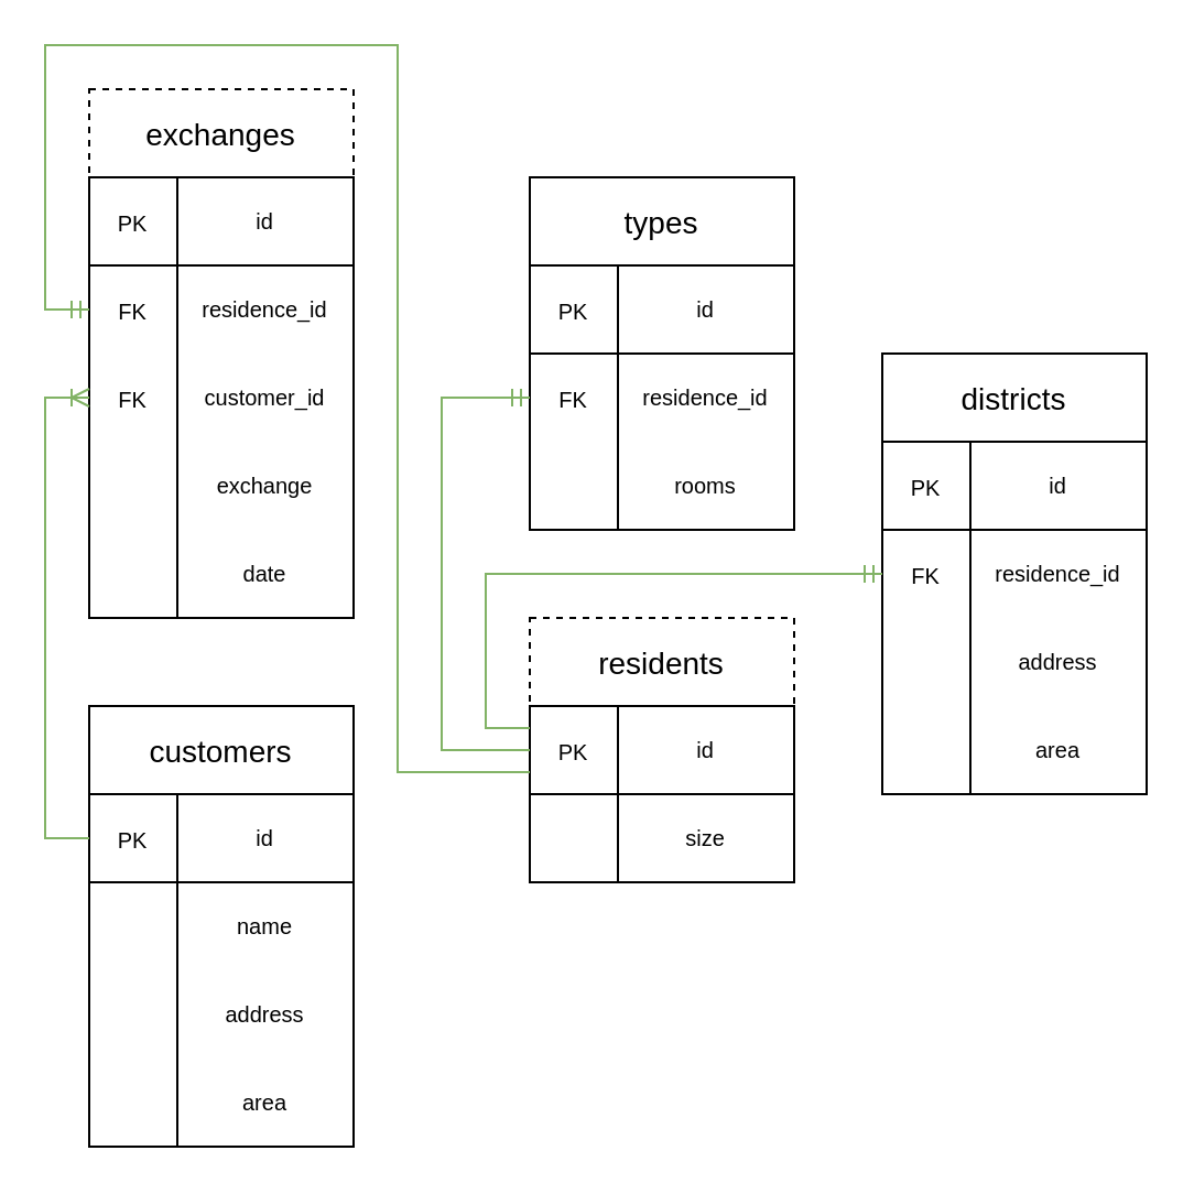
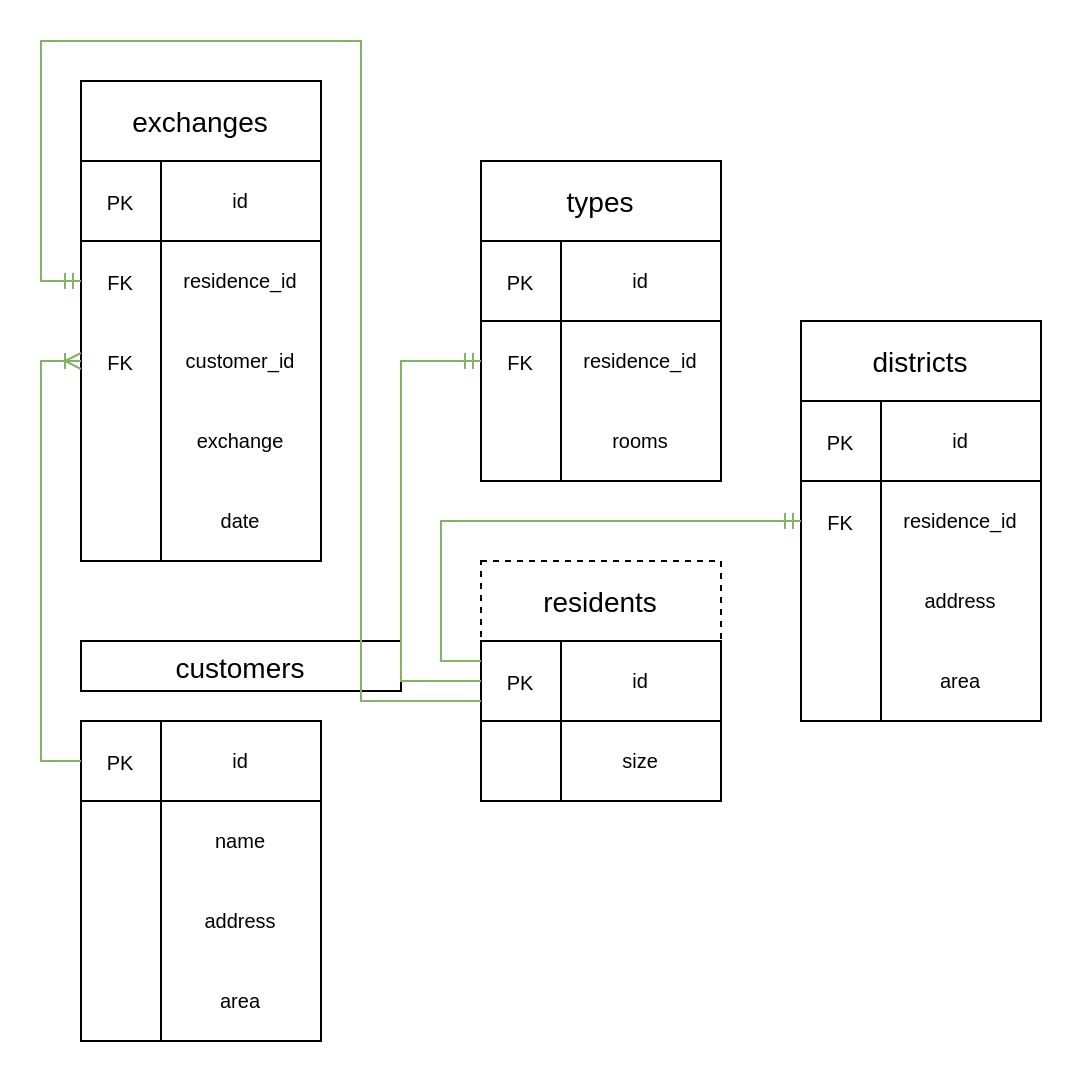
- <mxCell id="20" value="&lt;font style=&quot;font-size: 14px;&quot;&gt;exchanges&lt;/font&gt;" style="rounded=0;whiteSpace=wrap;html=1;strokeColor=default;fontSize=18;dashed=1;" parent="1" vertex="1"><mxGeometry x="40" y="40" width="120" height="40" as="geometry" /></mxCell>
+ <mxCell id="20" value="&lt;font style=&quot;font-size: 14px;&quot;&gt;exchanges&lt;/font&gt;" style="rounded=0;whiteSpace=wrap;html=1;strokeColor=default;fontSize=18;" parent="1" vertex="1"><mxGeometry x="40" y="40" width="120" height="40" as="geometry" /></mxCell>
- <mxCell id="10" value="&lt;font style=&quot;font-size: 14px;&quot;&gt;customers&lt;/font&gt;" style="rounded=0;whiteSpace=wrap;html=1;strokeColor=default;fontSize=18;" parent="1" vertex="1"><mxGeometry x="40" y="320" width="120" height="40" as="geometry" /></mxCell>
+ <mxCell id="10" value="&lt;font style=&quot;font-size: 14px;&quot;&gt;customers&lt;/font&gt;" style="rounded=0;whiteSpace=wrap;html=1;strokeColor=default;fontSize=18;" parent="1" vertex="1"><mxGeometry x="40" y="320" width="160" height="25" as="geometry" /></mxCell>
